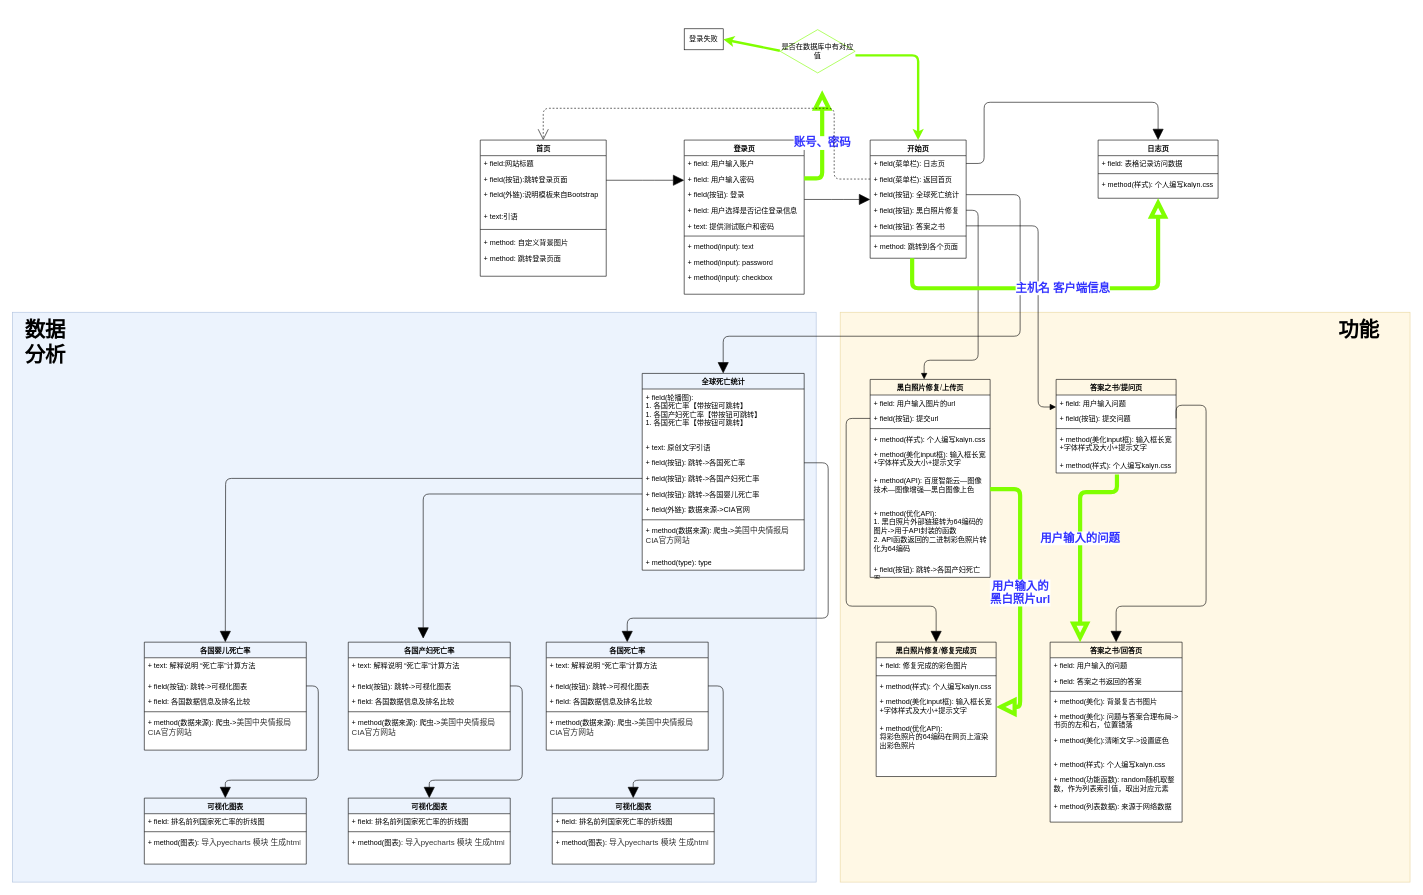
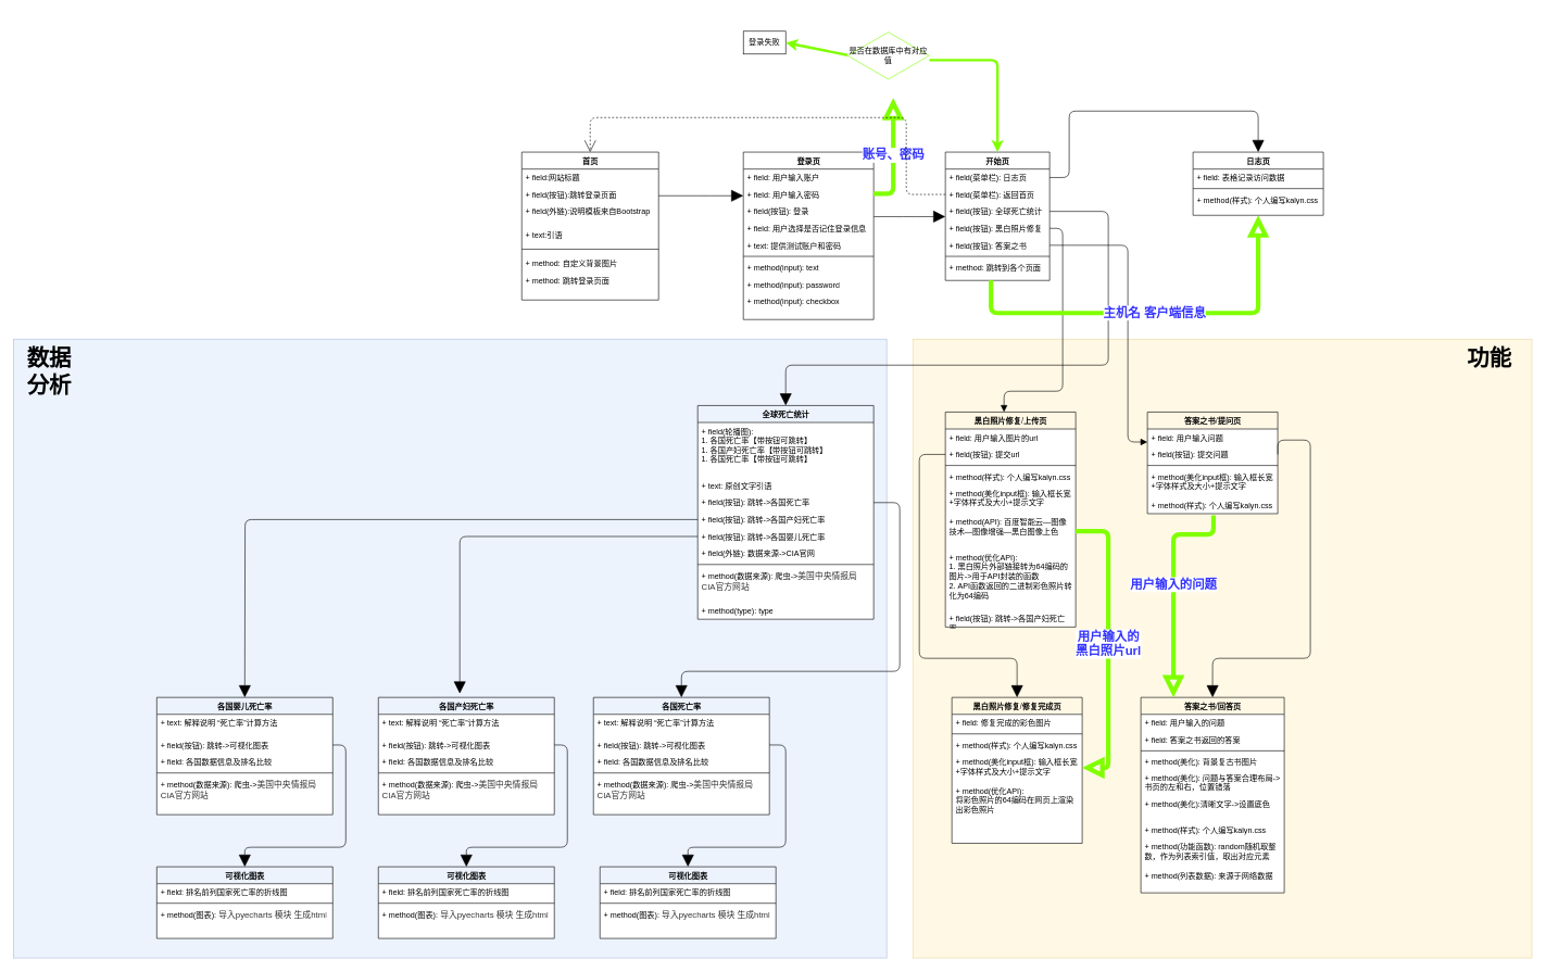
- <mxCell id="121" value="&lt;b&gt;&lt;font style=&quot;font-size: 34px&quot;&gt;功能&lt;/font&gt;&lt;/b&gt;" style="text;html=1;strokeColor=none;fillColor=none;align=center;verticalAlign=middle;whiteSpace=wrap;rounded=0;opacity=50;" parent="1" vertex="1"><mxGeometry x="2220" y="540" width="90" height="20" as="geometry" /></mxCell>
+ <mxCell id="121" value="&lt;b&gt;&lt;font style=&quot;font-size: 34px&quot;&gt;功能&lt;/font&gt;&lt;/b&gt;" style="text;html=1;strokeColor=none;fillColor=none;align=center;verticalAlign=middle;whiteSpace=wrap;rounded=0;opacity=50;" parent="1" vertex="1"><mxGeometry x="2240" y="540" width="90" height="20" as="geometry" /></mxCell>
